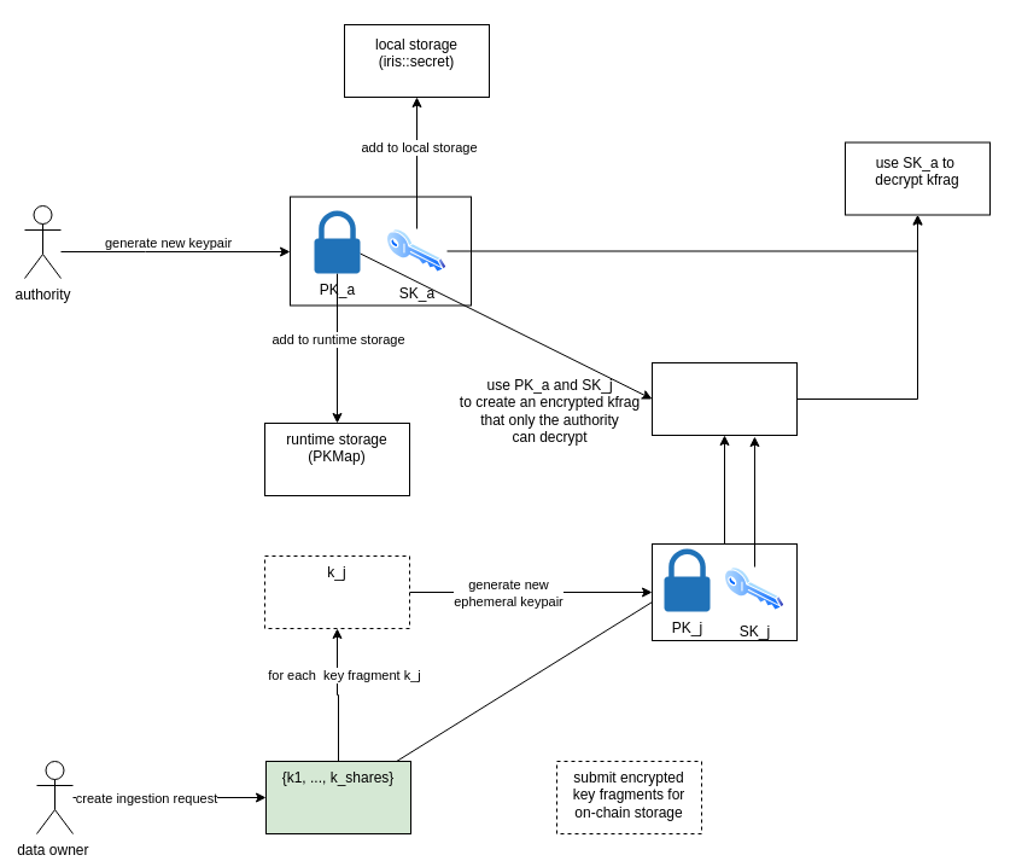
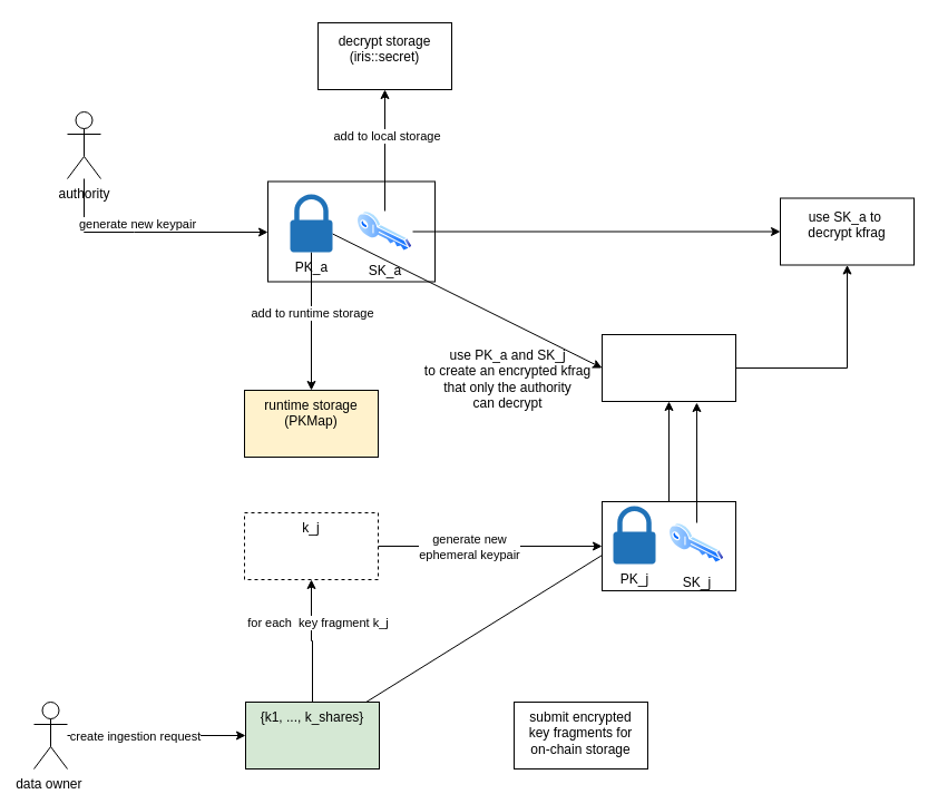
- <mxCell id="14" value="local storage&lt;br&gt;(iris::secret)" style="whiteSpace=wrap;html=1;verticalAlign=top;shadow=0;dashed=0;spacingTop=3;labelBackgroundColor=default;" parent="1" vertex="1"><mxGeometry x="285" y="20" width="120" height="60" as="geometry" /></mxCell>
+ <mxCell id="14" value="decrypt storage&lt;br&gt;(iris::secret)" style="whiteSpace=wrap;html=1;verticalAlign=top;shadow=0;dashed=0;spacingTop=3;labelBackgroundColor=default;" parent="1" vertex="1"><mxGeometry x="285" y="20" width="120" height="60" as="geometry" /></mxCell>
- <mxCell id="36" value="use SK_a to&amp;nbsp;&lt;br&gt;decrypt kfrag" style="whiteSpace=wrap;html=1;verticalAlign=top;shadow=0;dashed=0;spacingTop=3;labelBackgroundColor=default;" vertex="1" parent="1"><mxGeometry x="700" y="117.5" width="120" height="60" as="geometry" /></mxCell>
+ <mxCell id="36" value="use SK_a to&amp;nbsp;&lt;br&gt;decrypt kfrag" style="whiteSpace=wrap;html=1;verticalAlign=top;shadow=0;dashed=0;spacingTop=3;labelBackgroundColor=default;" vertex="1" parent="1"><mxGeometry x="700" y="177.5" width="120" height="60" as="geometry" /></mxCell>
- <mxCell id="4" value="authority" style="shape=umlActor;verticalLabelPosition=bottom;verticalAlign=top;html=1;outlineConnect=0;" parent="1" vertex="1"><mxGeometry x="20" y="170" width="30" height="60" as="geometry" /></mxCell>
+ <mxCell id="4" value="authority" style="shape=umlActor;verticalLabelPosition=bottom;verticalAlign=top;html=1;outlineConnect=0;" parent="1" vertex="1"><mxGeometry x="60" y="100" width="30" height="60" as="geometry" /></mxCell>
- <mxCell id="15" value="runtime storage&lt;br&gt;(PKMap)" style="whiteSpace=wrap;html=1;verticalAlign=top;sketch=0;shadow=0;dashed=0;" parent="1" vertex="1"><mxGeometry x="219" y="350" width="120" height="60" as="geometry" /></mxCell>
+ <mxCell id="15" value="runtime storage&lt;br&gt;(PKMap)" style="whiteSpace=wrap;html=1;verticalAlign=top;sketch=0;shadow=0;dashed=0;fillColor=#fff2cc;" parent="1" vertex="1"><mxGeometry x="219" y="350" width="120" height="60" as="geometry" /></mxCell>
- <mxCell id="35" value="submit encrypted&lt;br&gt;key fragments for&lt;br&gt;on-chain storage" style="whiteSpace=wrap;html=1;verticalAlign=top;dashed=1;" parent="1" vertex="1"><mxGeometry x="461" y="630" width="120" height="60" as="geometry" /></mxCell>
+ <mxCell id="35" value="submit encrypted&lt;br&gt;key fragments for&lt;br&gt;on-chain storage" style="whiteSpace=wrap;html=1;verticalAlign=top;" parent="1" vertex="1"><mxGeometry x="461" y="630" width="120" height="60" as="geometry" /></mxCell>
